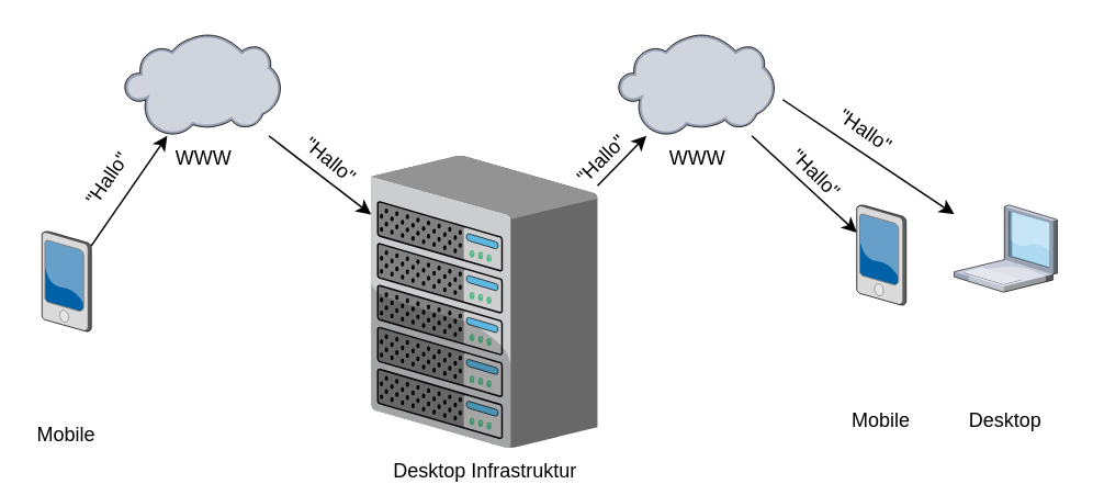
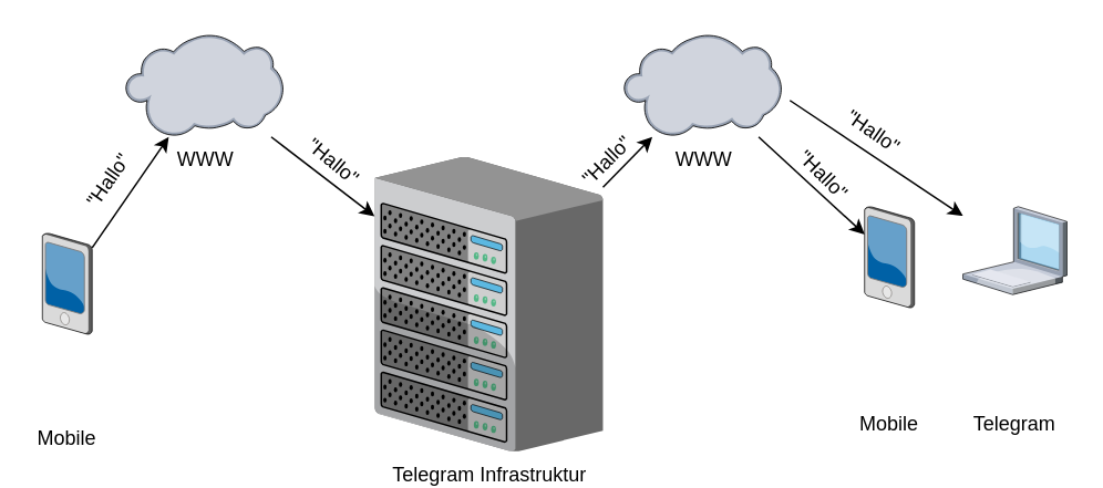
- <mxCell id="20" value="Desktop" style="shape=image;imageAspect=0;aspect=fixed;verticalLabelPosition=bottom;verticalAlign=top;image=https://upload.wikimedia.org/wikipedia/commons/8/82/Telegram_logo.svg;" vertex="1" parent="1"><mxGeometry x="590.5" y="201" width="40" height="40" as="geometry" /></mxCell>
+ <mxCell id="20" value="Telegram" style="shape=image;imageAspect=0;aspect=fixed;verticalLabelPosition=bottom;verticalAlign=top;image=https://upload.wikimedia.org/wikipedia/commons/8/82/Telegram_logo.svg;" vertex="1" parent="1"><mxGeometry x="590.5" y="201" width="40" height="40" as="geometry" /></mxCell>
- <mxCell id="4" value="Desktop Infrastruktur" style="verticalLabelPosition=bottom;sketch=0;aspect=fixed;html=1;verticalAlign=top;strokeColor=none;align=center;outlineConnect=0;shape=mxgraph.citrix.chassis;" vertex="1" parent="1"><mxGeometry x="225" y="94" width="137.5" height="177.5" as="geometry" /></mxCell>
+ <mxCell id="4" value="Telegram Infrastruktur" style="verticalLabelPosition=bottom;sketch=0;aspect=fixed;html=1;verticalAlign=top;strokeColor=none;align=center;outlineConnect=0;shape=mxgraph.citrix.chassis;" vertex="1" parent="1"><mxGeometry x="225" y="94" width="137.5" height="177.5" as="geometry" /></mxCell>
